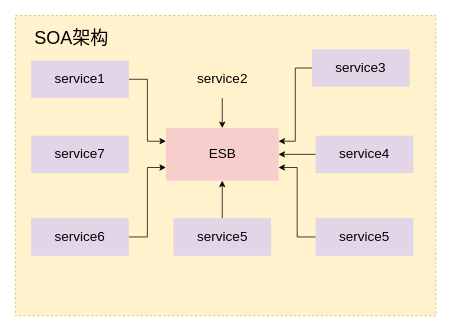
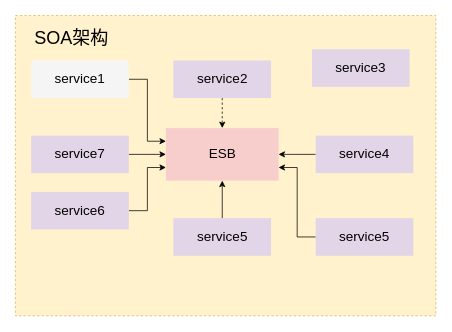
- <mxCell id="14" value="&lt;font style=&quot;font-size: 18px&quot;&gt;service1&lt;/font&gt;" style="rounded=0;whiteSpace=wrap;html=1;fillColor=#e1d5e7;strokeColor=none;" vertex="1" parent="1"><mxGeometry x="41" y="80" width="130" height="50" as="geometry" /></mxCell>
+ <mxCell id="14" value="&lt;font style=&quot;font-size: 18px&quot;&gt;service1&lt;/font&gt;" style="rounded=0;whiteSpace=wrap;html=1;fillColor=#f5f5f5;strokeColor=none;" vertex="1" parent="1"><mxGeometry x="41" y="80" width="130" height="50" as="geometry" /></mxCell>
- <mxCell id="6" value="&lt;font style=&quot;font-size: 18px&quot;&gt;service2&lt;/font&gt;" style="rounded=0;whiteSpace=wrap;html=1;fillColor=#fff2cc;strokeColor=none;" vertex="1" parent="1"><mxGeometry x="230.5" y="80" width="130" height="50" as="geometry" /></mxCell>
+ <mxCell id="6" value="&lt;font style=&quot;font-size: 18px&quot;&gt;service2&lt;/font&gt;" style="rounded=0;whiteSpace=wrap;html=1;fillColor=#e1d5e7;strokeColor=none;" vertex="1" parent="1"><mxGeometry x="230.5" y="80" width="130" height="50" as="geometry" /></mxCell>
- <mxCell id="19" style="edgeStyle=orthogonalEdgeStyle;rounded=0;orthogonalLoop=1;jettySize=auto;html=1;entryX=1;entryY=0.25;entryDx=0;entryDy=0;" edge="1" parent="1" source="20" target="4"><mxGeometry relative="1" as="geometry" /></mxCell>
- <mxCell id="5" style="edgeStyle=orthogonalEdgeStyle;rounded=0;orthogonalLoop=1;jettySize=auto;html=1;" edge="1" parent="1" source="6" target="4"><mxGeometry relative="1" as="geometry" /></mxCell>
+ <mxCell id="5" style="edgeStyle=orthogonalEdgeStyle;rounded=0;orthogonalLoop=1;jettySize=auto;html=1;dashed=1;" edge="1" parent="1" source="6" target="4"><mxGeometry relative="1" as="geometry" /></mxCell>
+ <mxCell id="11" value="" style="edgeStyle=orthogonalEdgeStyle;rounded=0;orthogonalLoop=1;jettySize=auto;html=1;" edge="1" parent="1" source="12" target="4"><mxGeometry relative="1" as="geometry" /></mxCell>
- <mxCell id="16" value="&lt;font style=&quot;font-size: 18px&quot;&gt;service6&lt;/font&gt;" style="rounded=0;whiteSpace=wrap;html=1;fillColor=#e1d5e7;strokeColor=none;" vertex="1" parent="1"><mxGeometry x="41" y="290" width="130" height="50" as="geometry" /></mxCell>
+ <mxCell id="16" value="&lt;font style=&quot;font-size: 18px&quot;&gt;service6&lt;/font&gt;" style="rounded=0;whiteSpace=wrap;html=1;fillColor=#e1d5e7;strokeColor=none;" vertex="1" parent="1"><mxGeometry x="41" y="255" width="130" height="50" as="geometry" /></mxCell>
